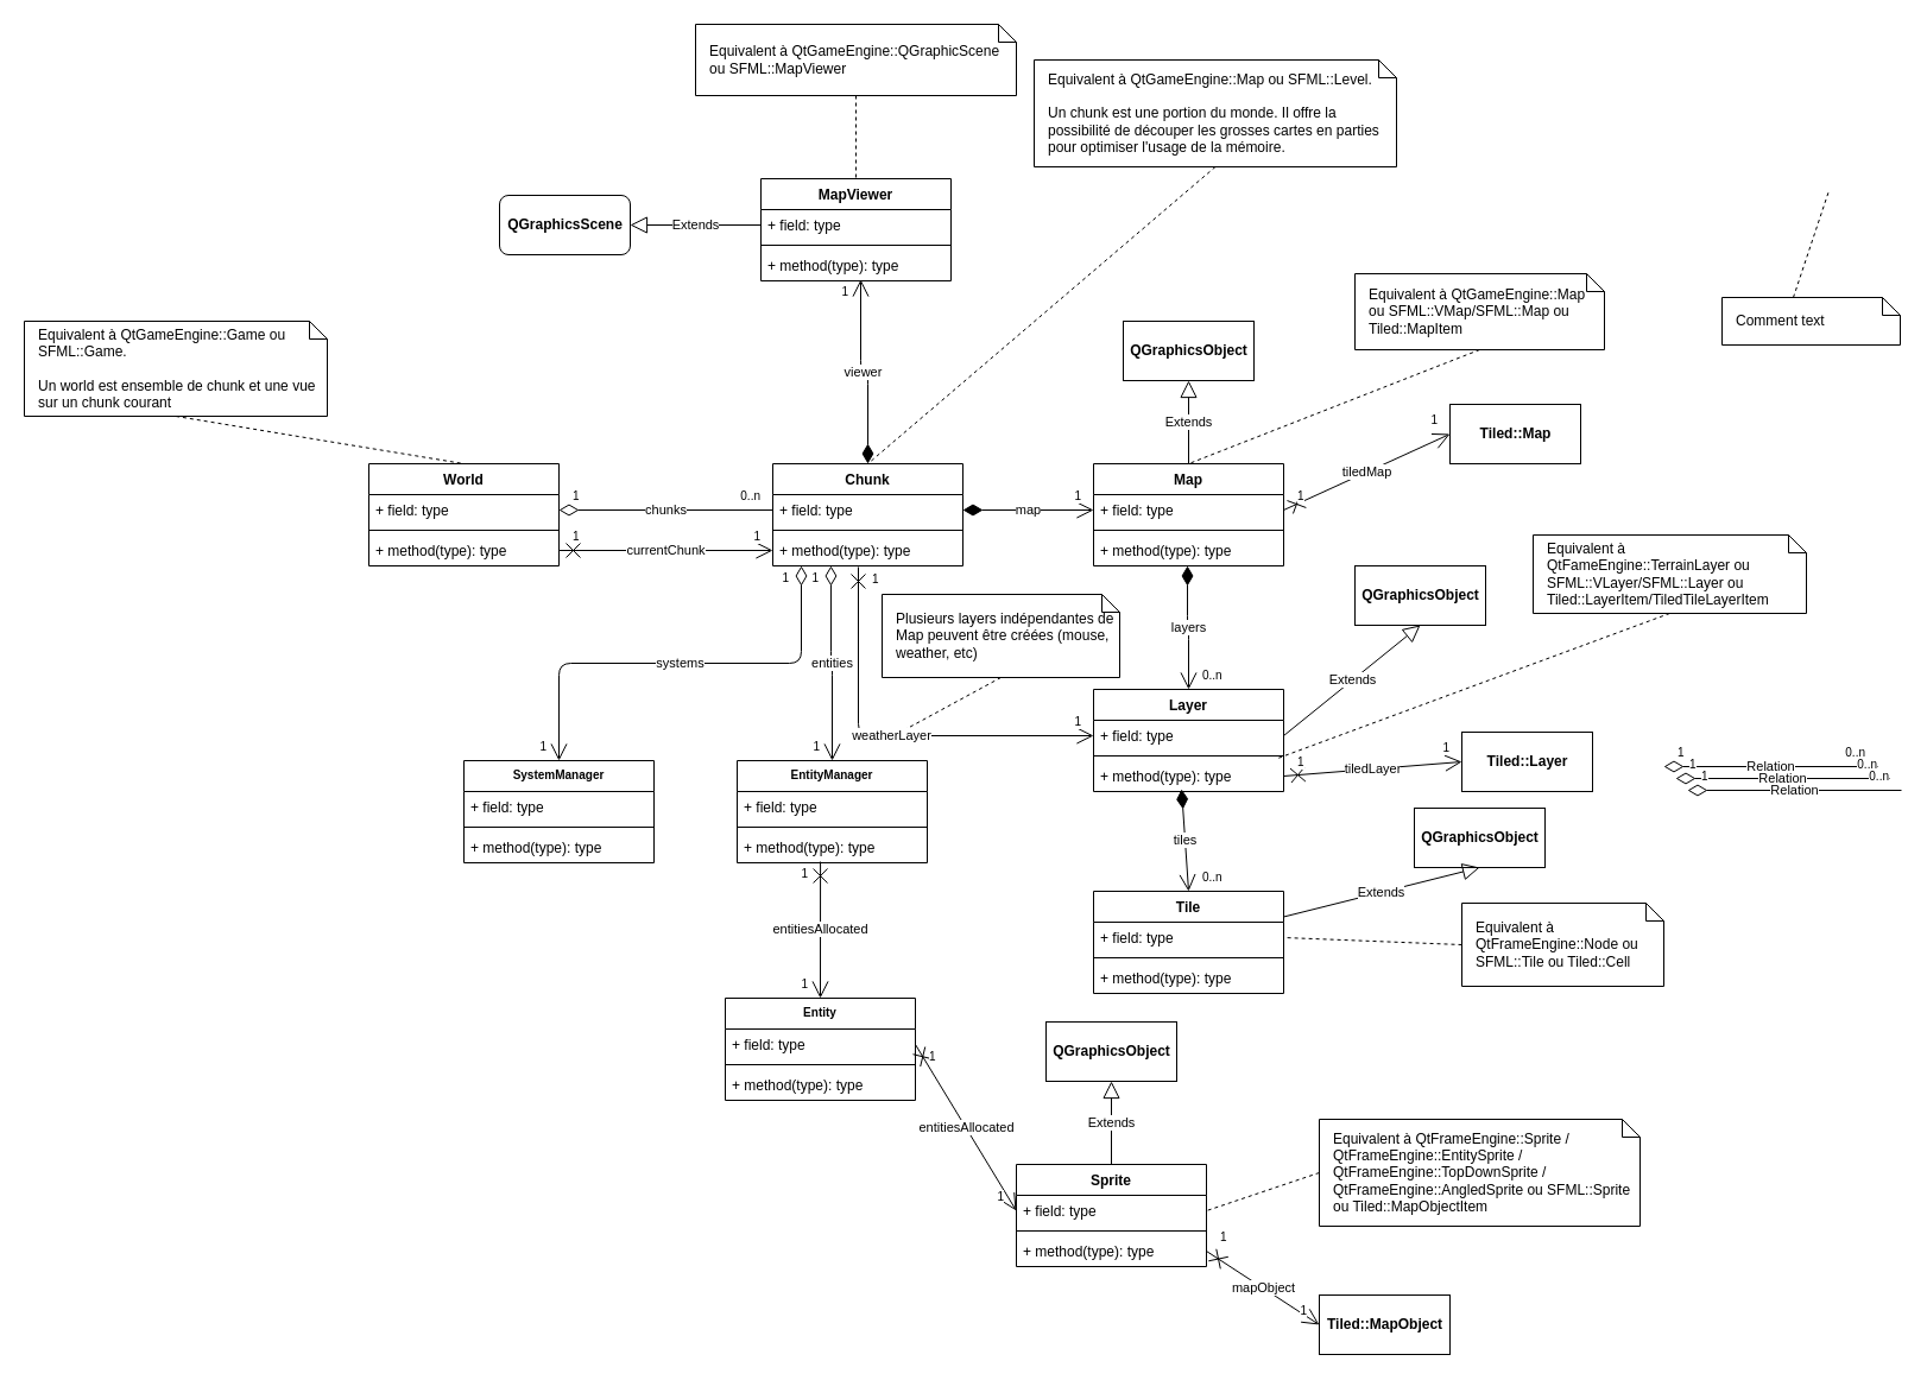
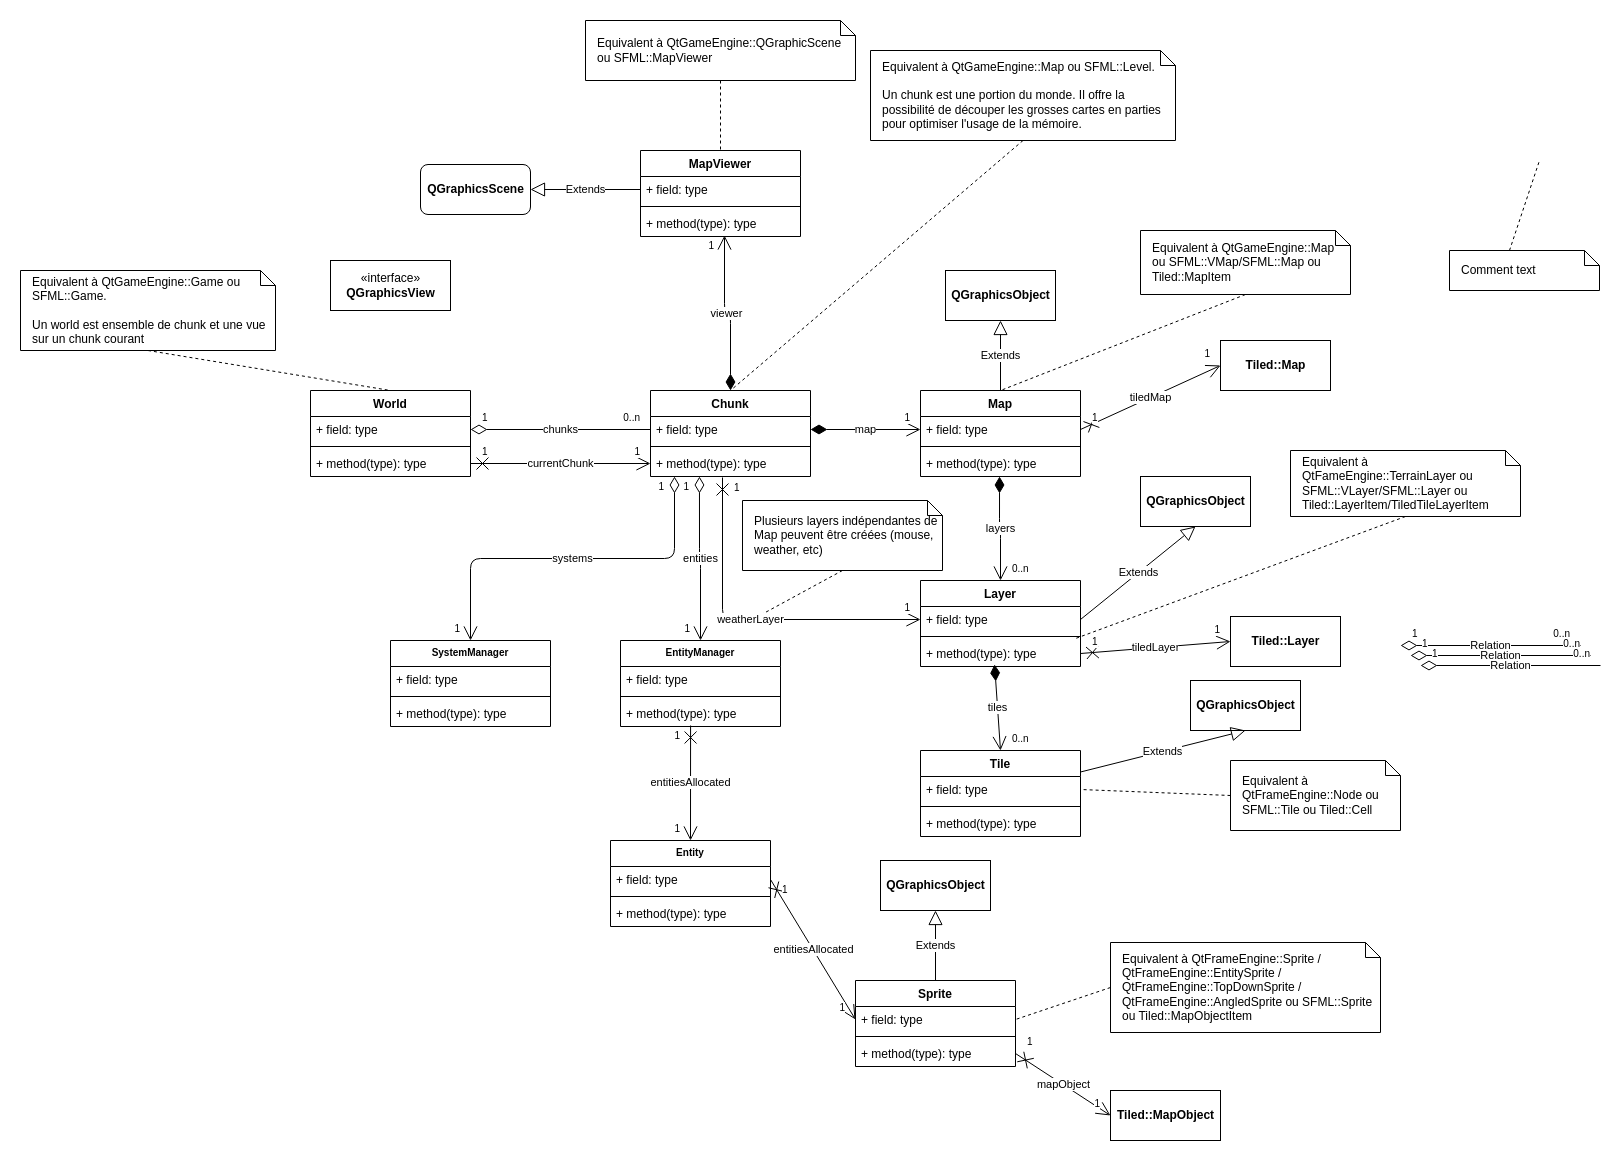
+ <mxCell id="46" value="«interface»&lt;br&gt;&lt;b&gt;QGraphicsView&lt;/b&gt;" style="html=1;align=center;" vertex="1" parent="1"><mxGeometry x="330" y="260" width="120" height="50" as="geometry" /></mxCell>
